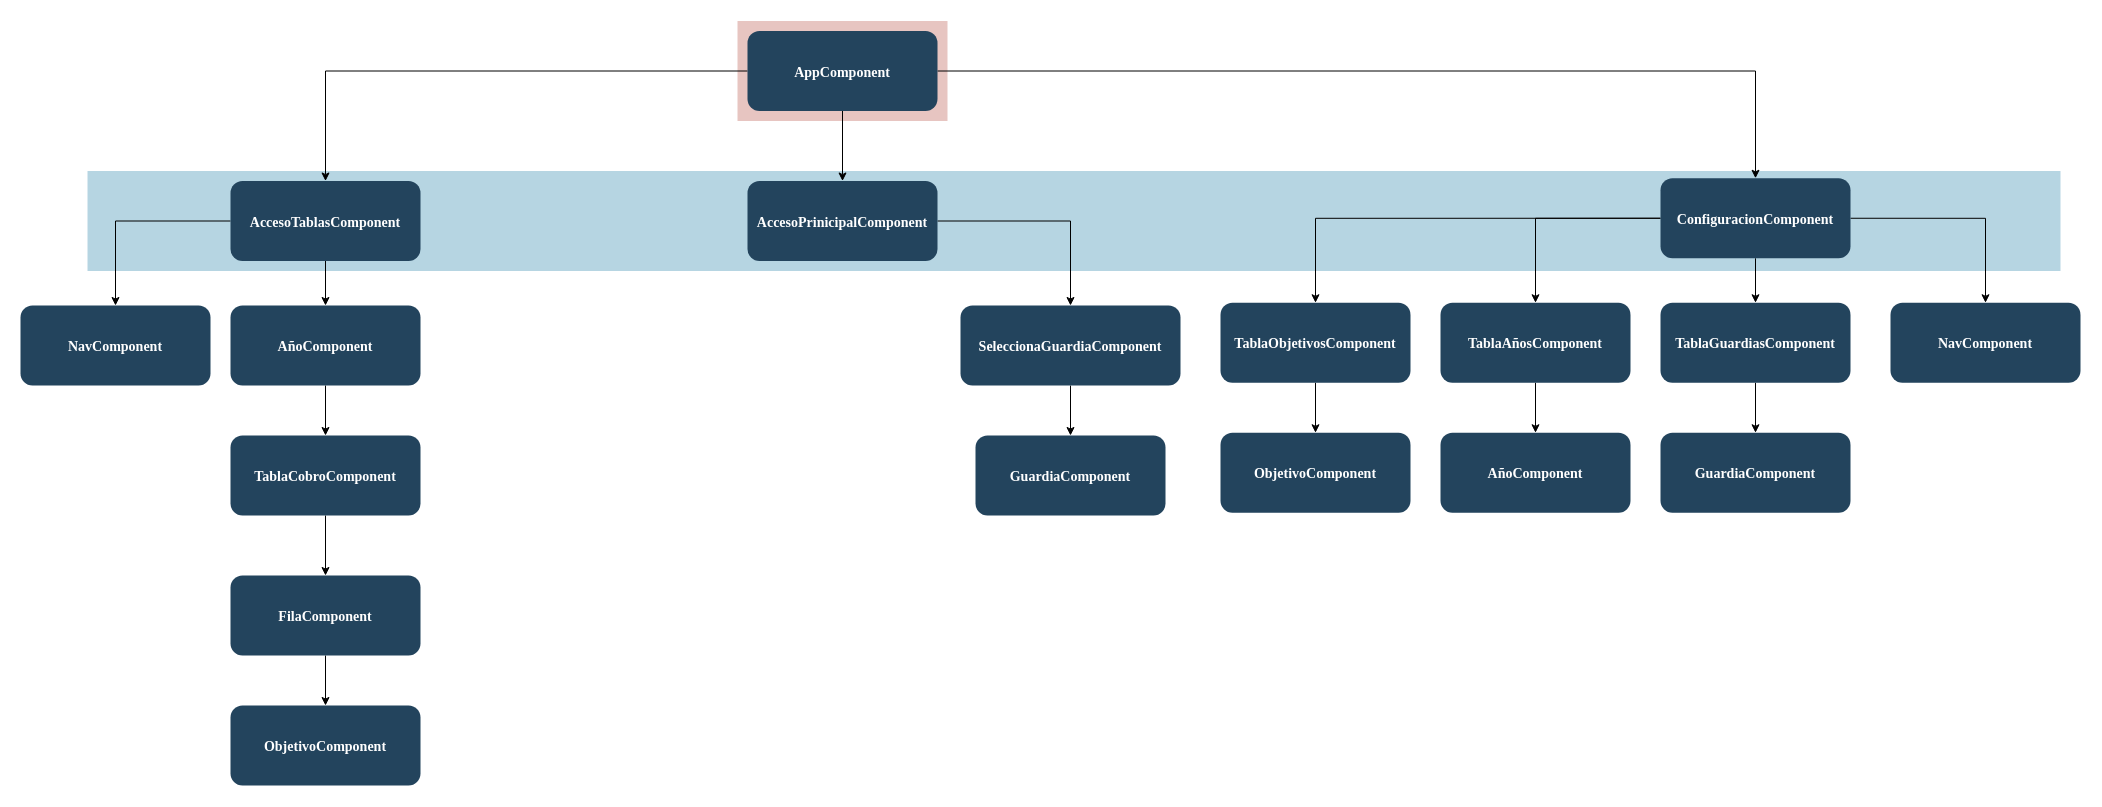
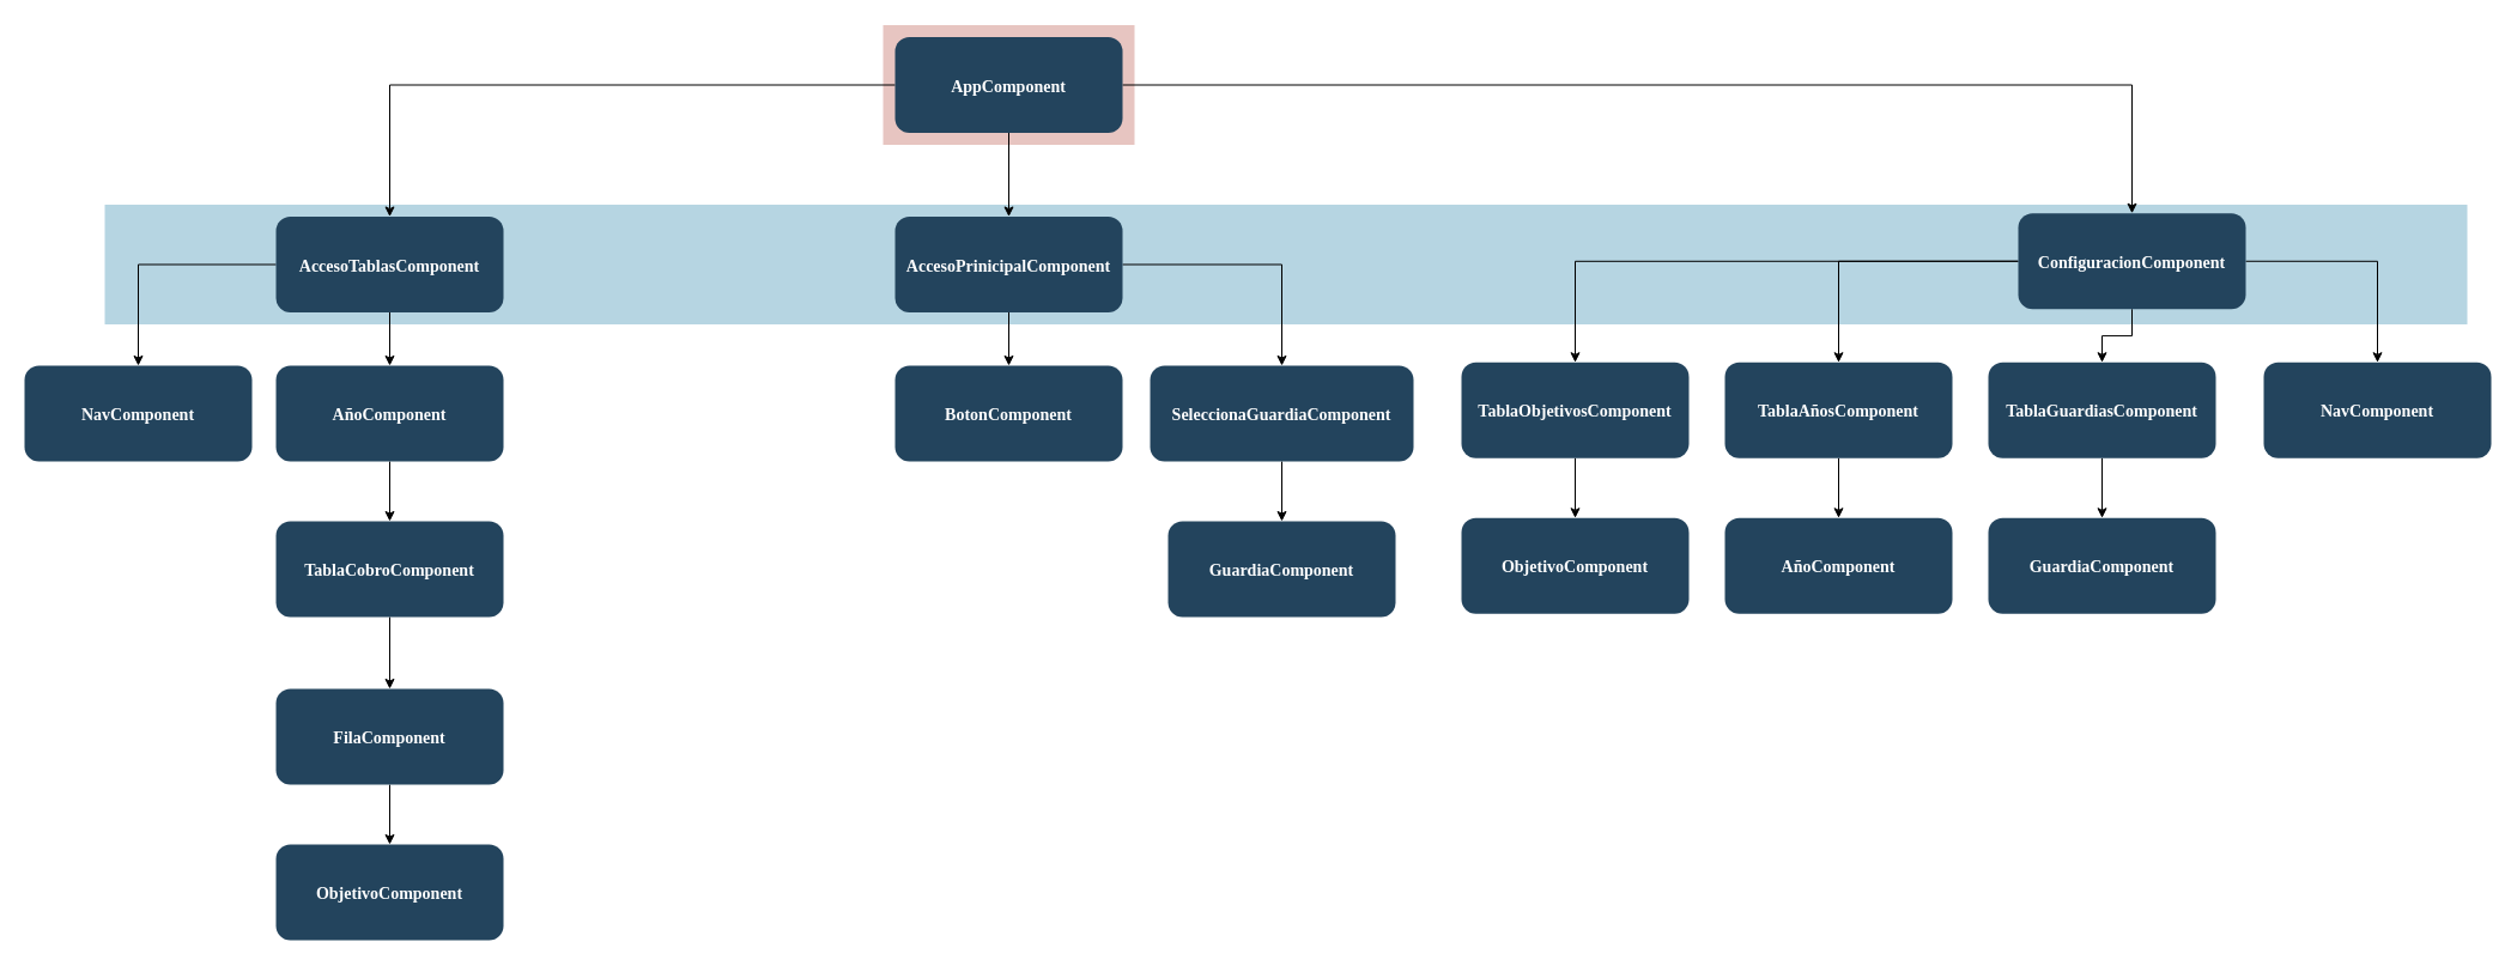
- <mxCell id="27" value="ConfiguracionComponent" style="rounded=1;fillColor=#23445D;gradientColor=none;strokeColor=none;fontColor=#FFFFFF;fontStyle=1;fontFamily=Tahoma;fontSize=14" parent="1" vertex="1"><mxGeometry x="1660" y="177.75" width="190" height="80" as="geometry" /></mxCell>
+ <mxCell id="27" value="ConfiguracionComponent" style="rounded=1;fillColor=#23445D;gradientColor=none;strokeColor=none;fontColor=#FFFFFF;fontStyle=1;fontFamily=Tahoma;fontSize=14" parent="1" vertex="1"><mxGeometry x="1685" y="177.75" width="190" height="80" as="geometry" /></mxCell>
+ <mxCell id="8" style="edgeStyle=orthogonalEdgeStyle;rounded=0;orthogonalLoop=1;jettySize=auto;html=1;exitX=0.5;exitY=1;exitDx=0;exitDy=0;entryX=0.5;entryY=0;entryDx=0;entryDy=0;" parent="1" source="10" target="11" edge="1"><mxGeometry relative="1" as="geometry" /></mxCell>
+ <mxCell id="11" value="BotonComponent" style="rounded=1;fillColor=#23445D;gradientColor=none;strokeColor=none;fontColor=#FFFFFF;fontStyle=1;fontFamily=Tahoma;fontSize=14" parent="1" vertex="1"><mxGeometry x="747" y="305" width="190" height="80" as="geometry" /></mxCell>
